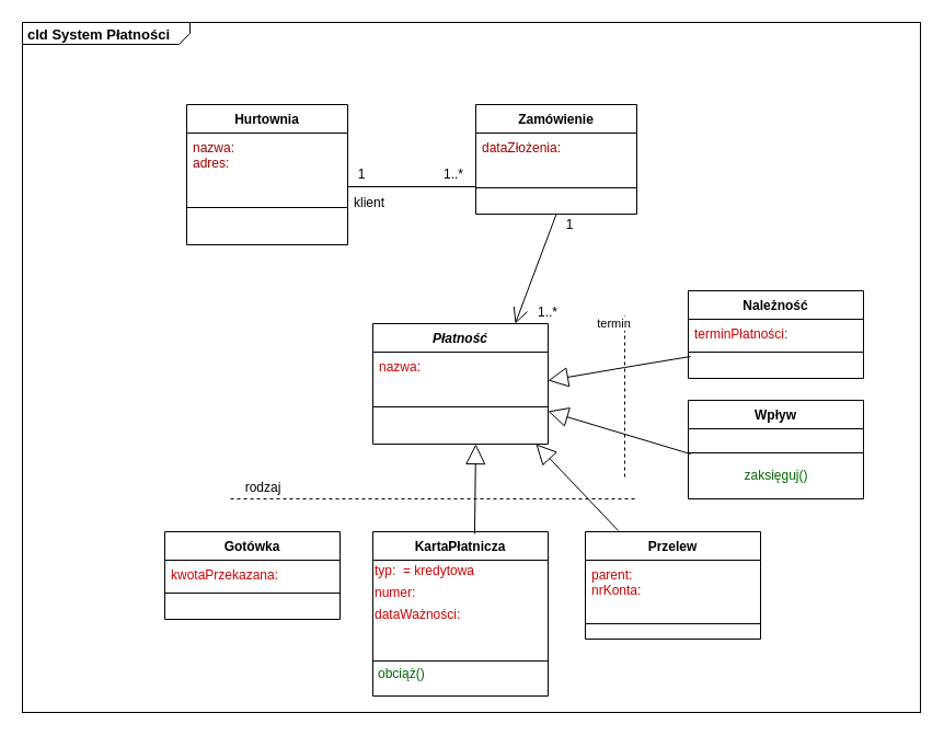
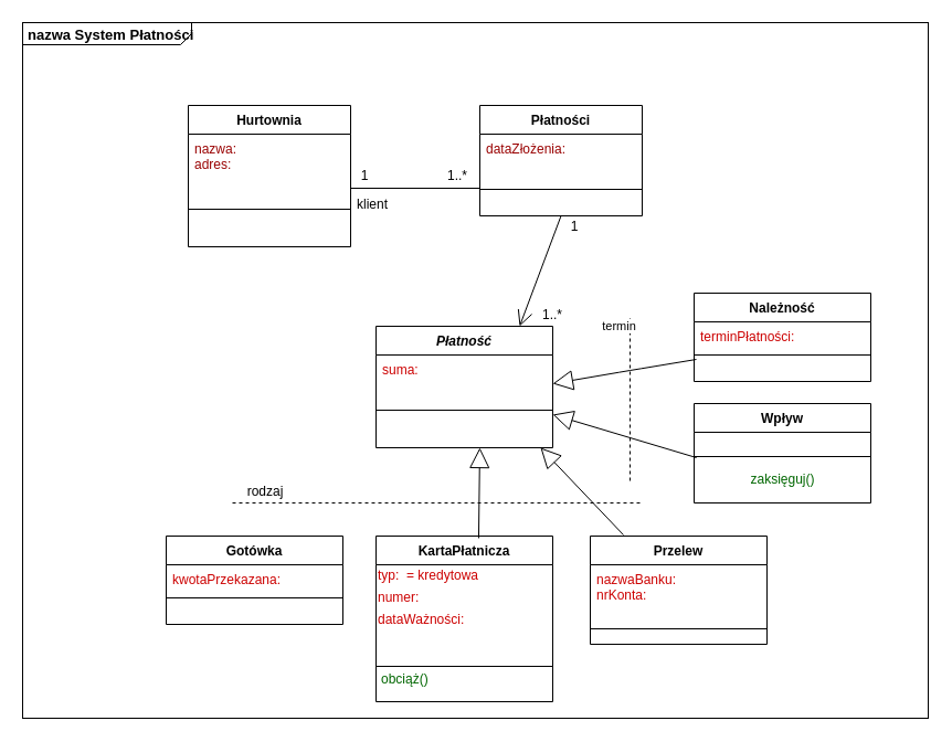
- <mxCell id="2" value="&lt;p style=&quot;margin: 0px ; margin-top: 4px ; margin-left: 5px ; text-align: left&quot;&gt;&lt;font size=&quot;1&quot;&gt;&lt;b style=&quot;font-size: 13px&quot;&gt;cld System Płatności&lt;/b&gt;&lt;/font&gt;&lt;/p&gt;" style="html=1;shape=mxgraph.sysml.package;overflow=fill;labelX=153;align=left;spacingLeft=5;verticalAlign=top;spacingTop=-3;" vertex="1" parent="1"><mxGeometry y="20" width="820" height="630" as="geometry" x="20" /></mxCell>
+ <mxCell id="2" value="&lt;p style=&quot;margin: 0px ; margin-top: 4px ; margin-left: 5px ; text-align: left&quot;&gt;&lt;font size=&quot;1&quot;&gt;&lt;b style=&quot;font-size: 13px&quot;&gt;nazwa System Płatności&lt;/b&gt;&lt;/font&gt;&lt;/p&gt;" style="html=1;shape=mxgraph.sysml.package;overflow=fill;labelX=153;align=left;spacingLeft=5;verticalAlign=top;spacingTop=-3;" vertex="1" parent="1"><mxGeometry y="20" width="820" height="630" as="geometry" x="20" /></mxCell>
- <mxCell id="35" value="Zamówienie" style="swimlane;fontStyle=1;align=center;verticalAlign=top;childLayout=stackLayout;horizontal=1;startSize=26;horizontalStack=0;resizeParent=1;resizeLast=0;collapsible=1;marginBottom=0;rounded=0;shadow=0;strokeWidth=1;" parent="1" vertex="1"><mxGeometry x="434" y="95" width="147" height="100" as="geometry"><mxRectangle x="230" y="140" width="160" height="26" as="alternateBounds" /></mxGeometry></mxCell>
+ <mxCell id="35" value="Płatności" style="swimlane;fontStyle=1;align=center;verticalAlign=top;childLayout=stackLayout;horizontal=1;startSize=26;horizontalStack=0;resizeParent=1;resizeLast=0;collapsible=1;marginBottom=0;rounded=0;shadow=0;strokeWidth=1;" parent="1" vertex="1"><mxGeometry x="434" y="95" width="147" height="100" as="geometry"><mxRectangle x="230" y="140" width="160" height="26" as="alternateBounds" /></mxGeometry></mxCell>
- <mxCell id="6" value="nazwa:" style="text;align=left;verticalAlign=top;spacingLeft=4;spacingRight=4;overflow=hidden;rotatable=0;points=[[0,0.5],[1,0.5]];portConstraint=eastwest;rounded=0;shadow=0;html=0;fontColor=#CC0000;" parent="5" vertex="1"><mxGeometry y="26" width="160" height="26" as="geometry" /></mxCell>
+ <mxCell id="6" value="suma:" style="text;align=left;verticalAlign=top;spacingLeft=4;spacingRight=4;overflow=hidden;rotatable=0;points=[[0,0.5],[1,0.5]];portConstraint=eastwest;rounded=0;shadow=0;html=0;fontColor=#CC0000;" parent="5" vertex="1"><mxGeometry y="26" width="160" height="26" as="geometry" /></mxCell>
- <mxCell id="24" value="parent:&#10;nrKonta:&#10;" style="text;align=left;verticalAlign=top;spacingLeft=4;spacingRight=4;overflow=hidden;rotatable=0;points=[[0,0.5],[1,0.5]];portConstraint=eastwest;fontColor=#CC0000;" parent="23" vertex="1"><mxGeometry y="26" width="160" height="44" as="geometry" /></mxCell>
+ <mxCell id="24" value="nazwaBanku:&#10;nrKonta:&#10;" style="text;align=left;verticalAlign=top;spacingLeft=4;spacingRight=4;overflow=hidden;rotatable=0;points=[[0,0.5],[1,0.5]];portConstraint=eastwest;fontColor=#CC0000;" parent="23" vertex="1"><mxGeometry y="26" width="160" height="44" as="geometry" /></mxCell>
